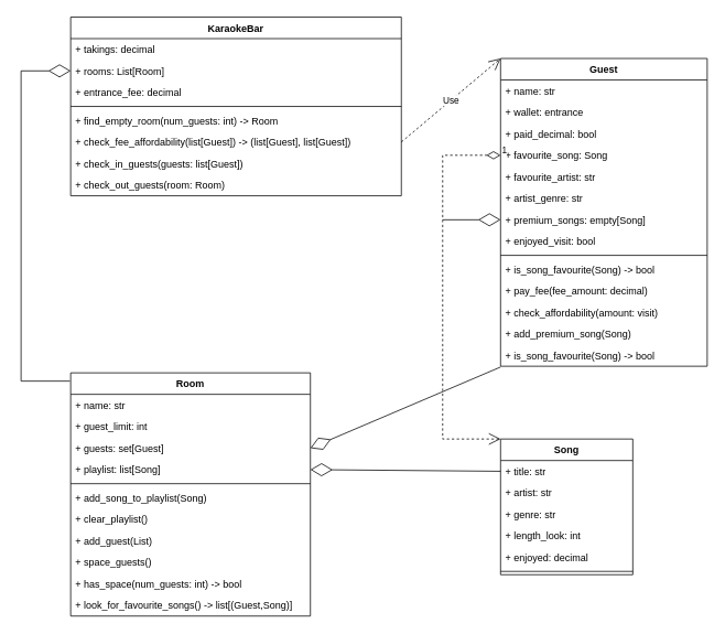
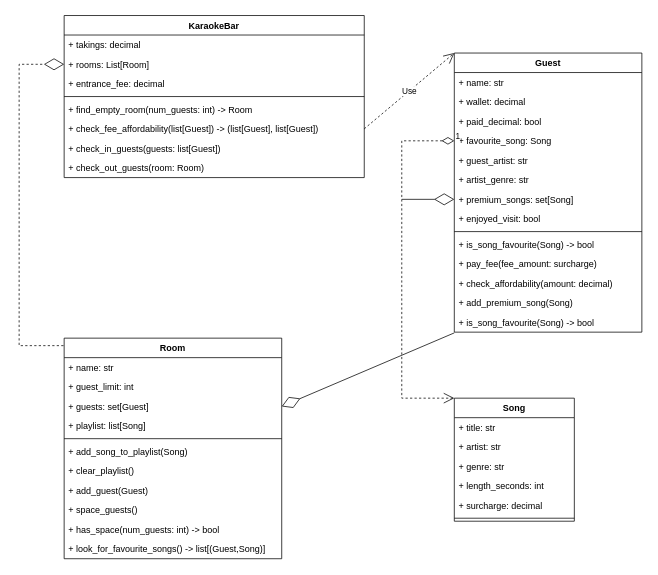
- <mxCell id="23" value="+ wallet: entrance" style="text;strokeColor=none;fillColor=none;align=left;verticalAlign=top;spacingLeft=4;spacingRight=4;overflow=hidden;rotatable=0;points=[[0,0.5],[1,0.5]];portConstraint=eastwest;" parent="21" vertex="1"><mxGeometry y="52" width="250" height="26" as="geometry" /></mxCell>
+ <mxCell id="23" value="+ wallet: decimal" style="text;strokeColor=none;fillColor=none;align=left;verticalAlign=top;spacingLeft=4;spacingRight=4;overflow=hidden;rotatable=0;points=[[0,0.5],[1,0.5]];portConstraint=eastwest;" parent="21" vertex="1"><mxGeometry y="52" width="250" height="26" as="geometry" /></mxCell>
- <mxCell id="26" value="+ favourite_artist: str" style="text;strokeColor=none;fillColor=none;align=left;verticalAlign=top;spacingLeft=4;spacingRight=4;overflow=hidden;rotatable=0;points=[[0,0.5],[1,0.5]];portConstraint=eastwest;" parent="21" vertex="1"><mxGeometry y="130" width="250" height="26" as="geometry" /></mxCell>
+ <mxCell id="26" value="+ guest_artist: str" style="text;strokeColor=none;fillColor=none;align=left;verticalAlign=top;spacingLeft=4;spacingRight=4;overflow=hidden;rotatable=0;points=[[0,0.5],[1,0.5]];portConstraint=eastwest;" parent="21" vertex="1"><mxGeometry y="130" width="250" height="26" as="geometry" /></mxCell>
- <mxCell id="28" value="+ premium_songs: empty[Song]" style="text;strokeColor=none;fillColor=none;align=left;verticalAlign=top;spacingLeft=4;spacingRight=4;overflow=hidden;rotatable=0;points=[[0,0.5],[1,0.5]];portConstraint=eastwest;" parent="21" vertex="1"><mxGeometry y="182" width="250" height="26" as="geometry" /></mxCell>
+ <mxCell id="28" value="+ premium_songs: set[Song]" style="text;strokeColor=none;fillColor=none;align=left;verticalAlign=top;spacingLeft=4;spacingRight=4;overflow=hidden;rotatable=0;points=[[0,0.5],[1,0.5]];portConstraint=eastwest;" parent="21" vertex="1"><mxGeometry y="182" width="250" height="26" as="geometry" /></mxCell>
- <mxCell id="47" value="" style="endArrow=diamondThin;endFill=0;endSize=24;html=1;rounded=0;entryX=0;entryY=0.5;entryDx=0;entryDy=0;exitX=-0.003;exitY=0.034;exitDx=0;exitDy=0;exitPerimeter=0;" edge="1" parent="1" source="2" target="38"><mxGeometry width="160" relative="1" as="geometry"><mxPoint x="20" y="460" as="sourcePoint" /><mxPoint x="-70" y="394" as="targetPoint" /><Array as="points"><mxPoint x="20" y="460" /><mxPoint x="20" y="85" /></Array></mxGeometry></mxCell>
+ <mxCell id="47" value="" style="endArrow=diamondThin;endFill=0;endSize=24;html=1;rounded=0;entryX=0;entryY=0.5;entryDx=0;entryDy=0;exitX=-0.003;exitY=0.034;exitDx=0;exitDy=0;exitPerimeter=0;dashed=1;" edge="1" parent="1" source="2" target="38"><mxGeometry width="160" relative="1" as="geometry"><mxPoint x="20" y="460" as="sourcePoint" /><mxPoint x="-70" y="394" as="targetPoint" /><Array as="points"><mxPoint x="20" y="460" /><mxPoint x="20" y="85" /></Array></mxGeometry></mxCell>
- <mxCell id="32" value="+ pay_fee(fee_amount: decimal)" style="text;strokeColor=none;fillColor=none;align=left;verticalAlign=top;spacingLeft=4;spacingRight=4;overflow=hidden;rotatable=0;points=[[0,0.5],[1,0.5]];portConstraint=eastwest;" parent="21" vertex="1"><mxGeometry y="268" width="250" height="26" as="geometry" /></mxCell>
+ <mxCell id="32" value="+ pay_fee(fee_amount: surcharge)" style="text;strokeColor=none;fillColor=none;align=left;verticalAlign=top;spacingLeft=4;spacingRight=4;overflow=hidden;rotatable=0;points=[[0,0.5],[1,0.5]];portConstraint=eastwest;" parent="21" vertex="1"><mxGeometry y="268" width="250" height="26" as="geometry" /></mxCell>
- <mxCell id="33" value="+ check_affordability(amount: visit)" style="text;strokeColor=none;fillColor=none;align=left;verticalAlign=top;spacingLeft=4;spacingRight=4;overflow=hidden;rotatable=0;points=[[0,0.5],[1,0.5]];portConstraint=eastwest;" parent="21" vertex="1"><mxGeometry y="294" width="250" height="26" as="geometry" /></mxCell>
+ <mxCell id="33" value="+ check_affordability(amount: decimal)" style="text;strokeColor=none;fillColor=none;align=left;verticalAlign=top;spacingLeft=4;spacingRight=4;overflow=hidden;rotatable=0;points=[[0,0.5],[1,0.5]];portConstraint=eastwest;" parent="21" vertex="1"><mxGeometry y="294" width="250" height="26" as="geometry" /></mxCell>
- <mxCell id="46" value="" style="endArrow=diamondThin;endFill=0;endSize=24;html=1;rounded=0;entryX=1;entryY=0.5;entryDx=0;entryDy=0;exitX=0;exitY=0.5;exitDx=0;exitDy=0;" edge="1" parent="1" source="15" target="6"><mxGeometry width="160" relative="1" as="geometry"><mxPoint x="602.5" y="439" as="sourcePoint" /><mxPoint x="390" y="260" as="targetPoint" /></mxGeometry></mxCell>
- <mxCell id="18" value="+ length_look: int" style="text;strokeColor=none;fillColor=none;align=left;verticalAlign=top;spacingLeft=4;spacingRight=4;overflow=hidden;rotatable=0;points=[[0,0.5],[1,0.5]];portConstraint=eastwest;" parent="14" vertex="1"><mxGeometry y="104" width="160" height="26" as="geometry" /></mxCell>
+ <mxCell id="18" value="+ length_seconds: int" style="text;strokeColor=none;fillColor=none;align=left;verticalAlign=top;spacingLeft=4;spacingRight=4;overflow=hidden;rotatable=0;points=[[0,0.5],[1,0.5]];portConstraint=eastwest;" parent="14" vertex="1"><mxGeometry y="104" width="160" height="26" as="geometry" /></mxCell>
- <mxCell id="10" value="+ add_guest(List)" style="text;strokeColor=none;fillColor=none;align=left;verticalAlign=top;spacingLeft=4;spacingRight=4;overflow=hidden;rotatable=0;points=[[0,0.5],[1,0.5]];portConstraint=eastwest;" parent="2" vertex="1"><mxGeometry y="190" width="290" height="26" as="geometry" /></mxCell>
+ <mxCell id="10" value="+ add_guest(Guest)" style="text;strokeColor=none;fillColor=none;align=left;verticalAlign=top;spacingLeft=4;spacingRight=4;overflow=hidden;rotatable=0;points=[[0,0.5],[1,0.5]];portConstraint=eastwest;" parent="2" vertex="1"><mxGeometry y="190" width="290" height="26" as="geometry" /></mxCell>
- <mxCell id="19" value="+ enjoyed: decimal" style="text;strokeColor=none;fillColor=none;align=left;verticalAlign=top;spacingLeft=4;spacingRight=4;overflow=hidden;rotatable=0;points=[[0,0.5],[1,0.5]];portConstraint=eastwest;" parent="14" vertex="1"><mxGeometry y="130" width="160" height="26" as="geometry" /></mxCell>
+ <mxCell id="19" value="+ surcharge: decimal" style="text;strokeColor=none;fillColor=none;align=left;verticalAlign=top;spacingLeft=4;spacingRight=4;overflow=hidden;rotatable=0;points=[[0,0.5],[1,0.5]];portConstraint=eastwest;" parent="14" vertex="1"><mxGeometry y="130" width="160" height="26" as="geometry" /></mxCell>
